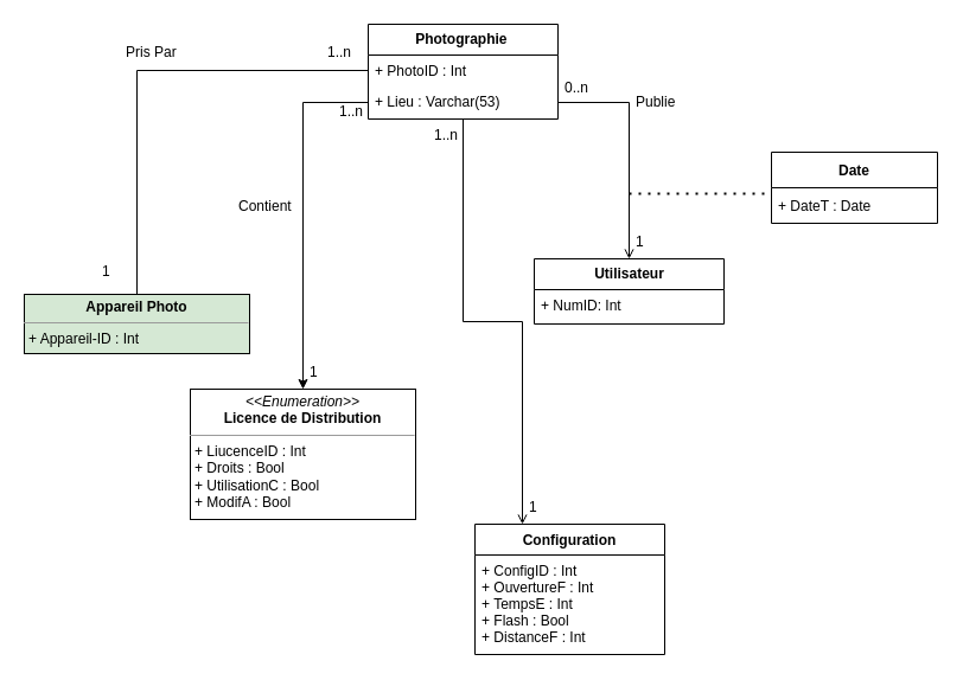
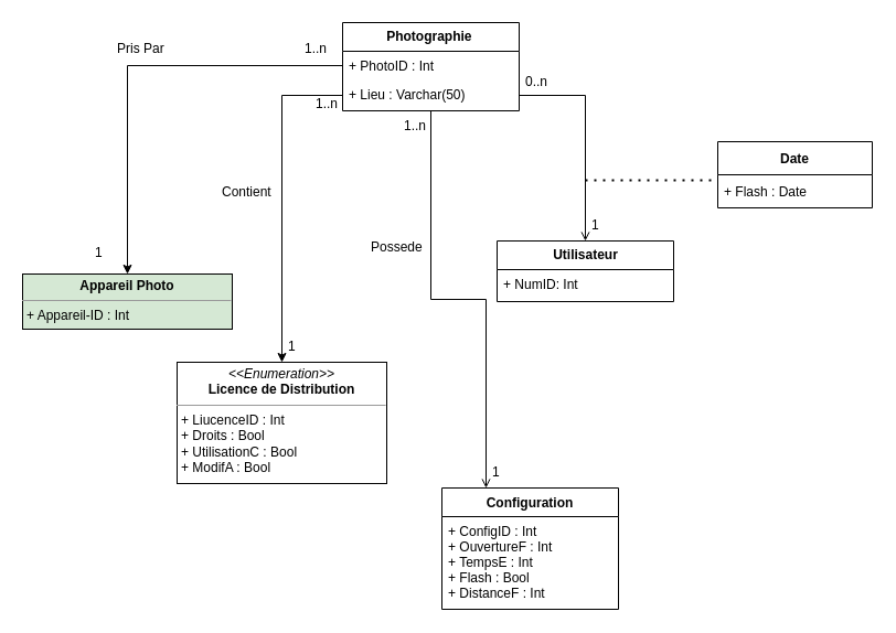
- <mxCell id="21" value="Publie" style="text;strokeColor=none;fillColor=none;align=left;verticalAlign=middle;spacingLeft=4;spacingRight=4;overflow=hidden;points=[[0,0.5],[1,0.5]];portConstraint=eastwest;rotatable=0;" parent="1" vertex="1"><mxGeometry x="530" y="70" width="60" height="30" as="geometry" /></mxCell>
- <mxCell id="5" value="+ Lieu : Varchar(53)" style="text;html=1;strokeColor=none;fillColor=none;align=left;verticalAlign=top;spacingLeft=4;spacingRight=4;whiteSpace=wrap;overflow=hidden;rotatable=0;points=[[0,0.5],[1,0.5]];portConstraint=eastwest;" parent="3" vertex="1"><mxGeometry y="52" width="160" height="28" as="geometry" /></mxCell>
+ <mxCell id="5" value="+ Lieu : Varchar(50)" style="text;html=1;strokeColor=none;fillColor=none;align=left;verticalAlign=top;spacingLeft=4;spacingRight=4;whiteSpace=wrap;overflow=hidden;rotatable=0;points=[[0,0.5],[1,0.5]];portConstraint=eastwest;" parent="3" vertex="1"><mxGeometry y="52" width="160" height="28" as="geometry" /></mxCell>
- <mxCell id="23" value="+ DateT : Date" style="text;strokeColor=none;fillColor=none;align=left;verticalAlign=middle;spacingLeft=4;spacingRight=4;overflow=hidden;points=[[0,0.5],[1,0.5]];portConstraint=eastwest;rotatable=0;" parent="22" vertex="1"><mxGeometry y="30" width="140" height="30" as="geometry" /></mxCell>
+ <mxCell id="23" value="+ Flash : Date" style="text;strokeColor=none;fillColor=none;align=left;verticalAlign=middle;spacingLeft=4;spacingRight=4;overflow=hidden;points=[[0,0.5],[1,0.5]];portConstraint=eastwest;rotatable=0;" parent="22" vertex="1"><mxGeometry y="30" width="140" height="30" as="geometry" /></mxCell>
+ <mxCell id="29" value="Possede" style="text;strokeColor=none;fillColor=none;align=left;verticalAlign=middle;spacingLeft=4;spacingRight=4;overflow=hidden;points=[[0,0.5],[1,0.5]];portConstraint=eastwest;rotatable=0;" parent="1" vertex="1"><mxGeometry x="330" y="208" width="60" height="30" as="geometry" /></mxCell>
- <mxCell id="10" style="edgeStyle=orthogonalEdgeStyle;rounded=0;orthogonalLoop=1;jettySize=auto;html=1;entryX=0.5;entryY=0;entryDx=0;entryDy=0;endArrow=none;" parent="1" source="4" target="9" edge="1"><mxGeometry relative="1" as="geometry" /></mxCell>
+ <mxCell id="10" style="edgeStyle=orthogonalEdgeStyle;rounded=0;orthogonalLoop=1;jettySize=auto;html=1;entryX=0.5;entryY=0;entryDx=0;entryDy=0;" parent="1" source="4" target="9" edge="1"><mxGeometry relative="1" as="geometry" /></mxCell>
